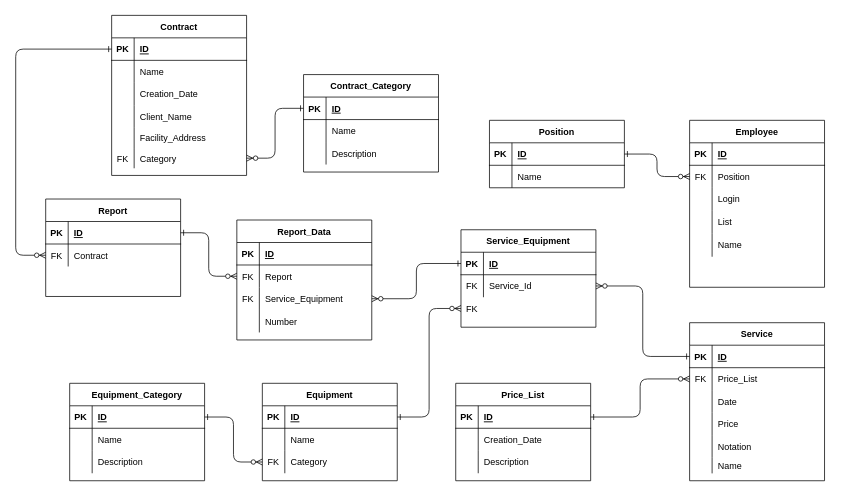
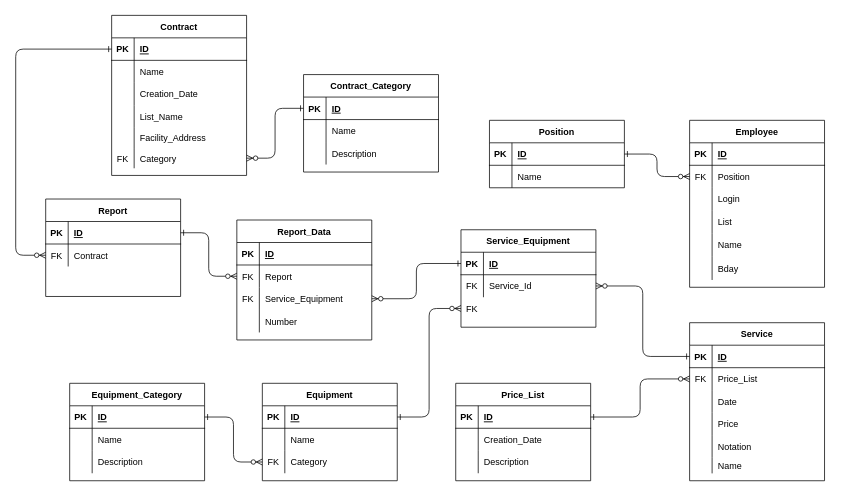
- <mxCell id="127" value="Client_Name" style="shape=partialRectangle;connectable=0;fillColor=none;top=0;left=0;bottom=0;right=0;align=left;spacingLeft=6;overflow=hidden;" vertex="1" parent="125"><mxGeometry x="30" width="150" height="30" as="geometry" /></mxCell>
+ <mxCell id="127" value="List_Name" style="shape=partialRectangle;connectable=0;fillColor=none;top=0;left=0;bottom=0;right=0;align=left;spacingLeft=6;overflow=hidden;" vertex="1" parent="125"><mxGeometry x="30" width="150" height="30" as="geometry" /></mxCell>
+ <mxCell id="27" value="Bday" style="shape=partialRectangle;connectable=0;fillColor=none;top=0;left=0;bottom=0;right=0;align=left;spacingLeft=6;overflow=hidden;" vertex="1" parent="25"><mxGeometry x="30" width="150" height="31" as="geometry" /></mxCell>
